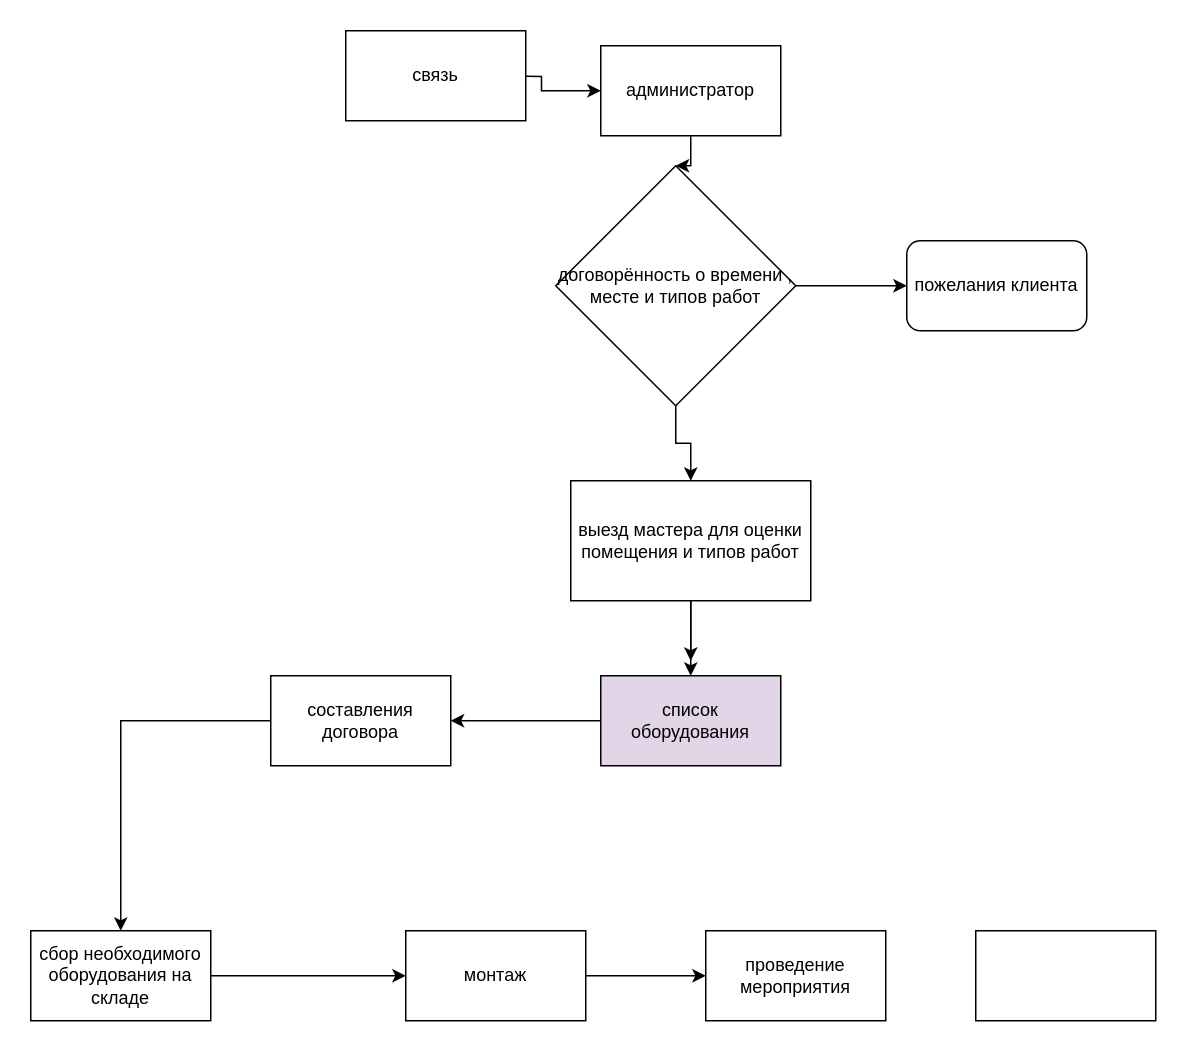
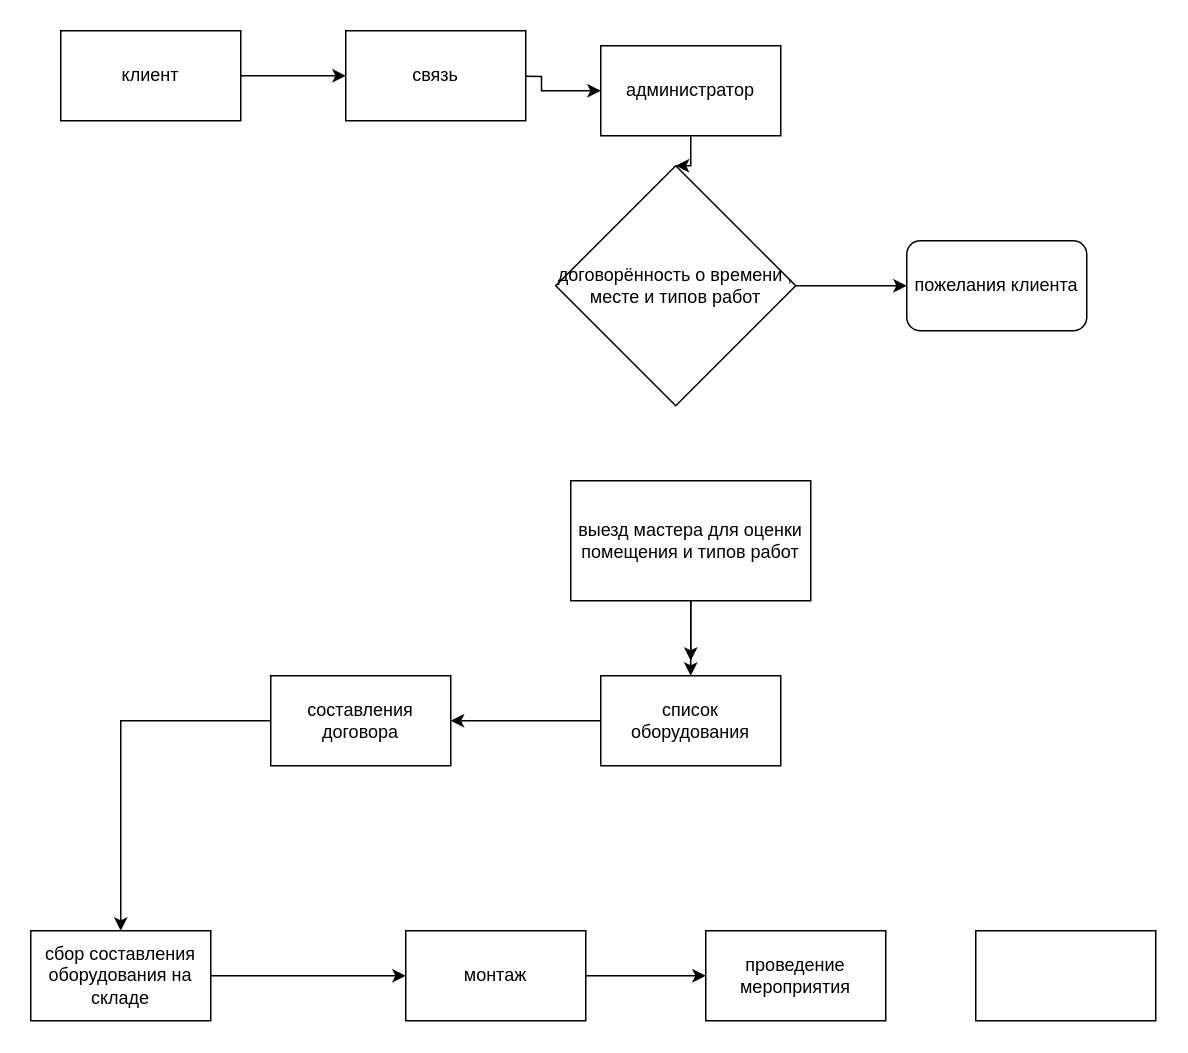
+ <mxCell id="3" value="&lt;font style=&quot;vertical-align: inherit&quot;&gt;&lt;font style=&quot;vertical-align: inherit&quot;&gt;клиент&lt;/font&gt;&lt;/font&gt;" style="rounded=0;whiteSpace=wrap;html=1;" parent="1" vertex="1"><mxGeometry x="40" y="20" width="120" height="60" as="geometry" /></mxCell>
+ <mxCell id="2" style="edgeStyle=orthogonalEdgeStyle;rounded=0;orthogonalLoop=1;jettySize=auto;html=1;entryX=0;entryY=0.5;entryDx=0;entryDy=0;" parent="1" source="3" target="13" edge="1"><mxGeometry relative="1" as="geometry"><mxPoint x="220" y="50" as="targetPoint" /></mxGeometry></mxCell>
- <mxCell id="7" style="edgeStyle=orthogonalEdgeStyle;rounded=0;orthogonalLoop=1;jettySize=auto;html=1;entryX=0.5;entryY=0;entryDx=0;entryDy=0;" parent="1" source="9" target="12" edge="1"><mxGeometry relative="1" as="geometry" /></mxCell>
- <mxCell id="15" value="&lt;font style=&quot;vertical-align: inherit&quot;&gt;&lt;font style=&quot;vertical-align: inherit&quot;&gt;список оборудования&lt;/font&gt;&lt;/font&gt;" style="rounded=0;whiteSpace=wrap;html=1;fillColor=#e1d5e7;" parent="1" vertex="1"><mxGeometry x="400" y="450" width="120" height="60" as="geometry" /></mxCell>
+ <mxCell id="15" value="&lt;font style=&quot;vertical-align: inherit&quot;&gt;&lt;font style=&quot;vertical-align: inherit&quot;&gt;список оборудования&lt;/font&gt;&lt;/font&gt;" style="rounded=0;whiteSpace=wrap;html=1;" parent="1" vertex="1"><mxGeometry x="400" y="450" width="120" height="60" as="geometry" /></mxCell>
- <mxCell id="18" value="&lt;font style=&quot;vertical-align: inherit&quot;&gt;&lt;font style=&quot;vertical-align: inherit&quot;&gt;сбор необходимого оборудования на складе&lt;/font&gt;&lt;/font&gt;" style="rounded=0;whiteSpace=wrap;html=1;" parent="1" vertex="1"><mxGeometry y="620" width="120" height="60" as="geometry" x="20" /></mxCell>
+ <mxCell id="18" value="&lt;font style=&quot;vertical-align: inherit&quot;&gt;&lt;font style=&quot;vertical-align: inherit&quot;&gt;сбор составления оборудования на складе&lt;/font&gt;&lt;/font&gt;" style="rounded=0;whiteSpace=wrap;html=1;" parent="1" vertex="1"><mxGeometry y="620" width="120" height="60" as="geometry" x="20" /></mxCell>
